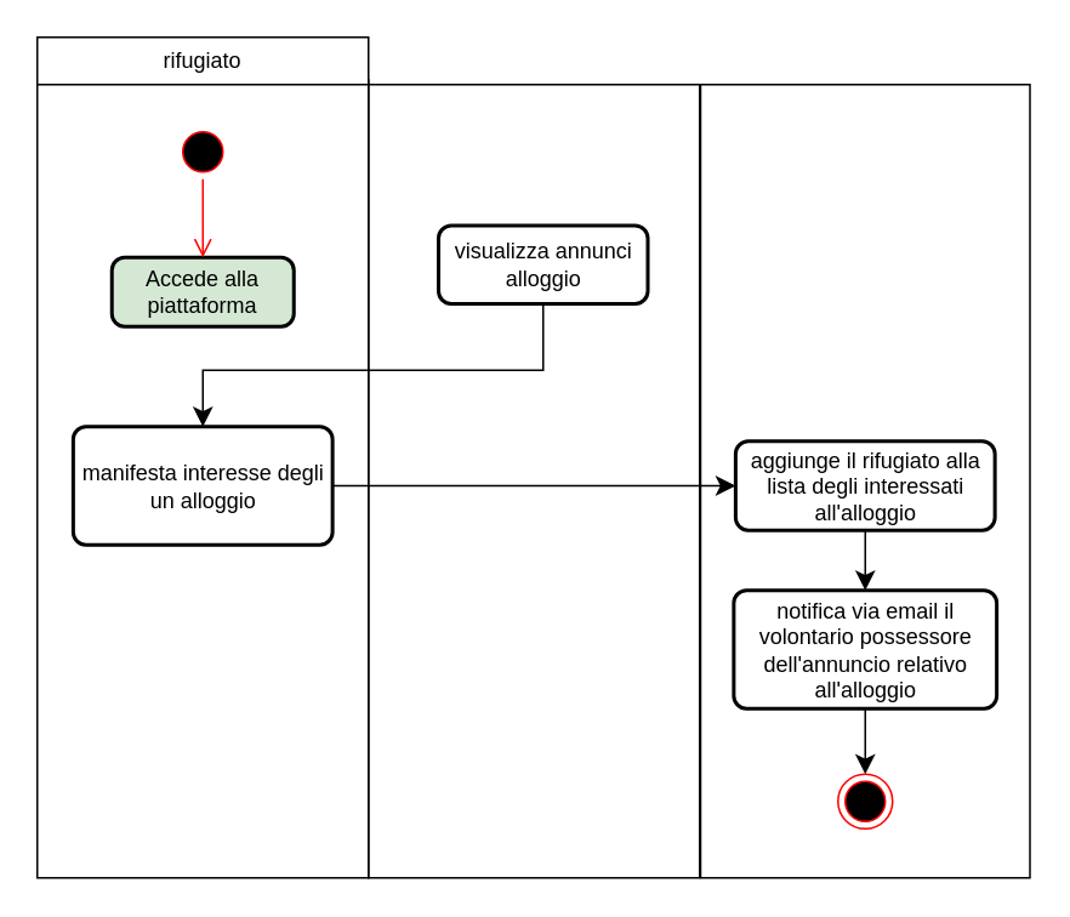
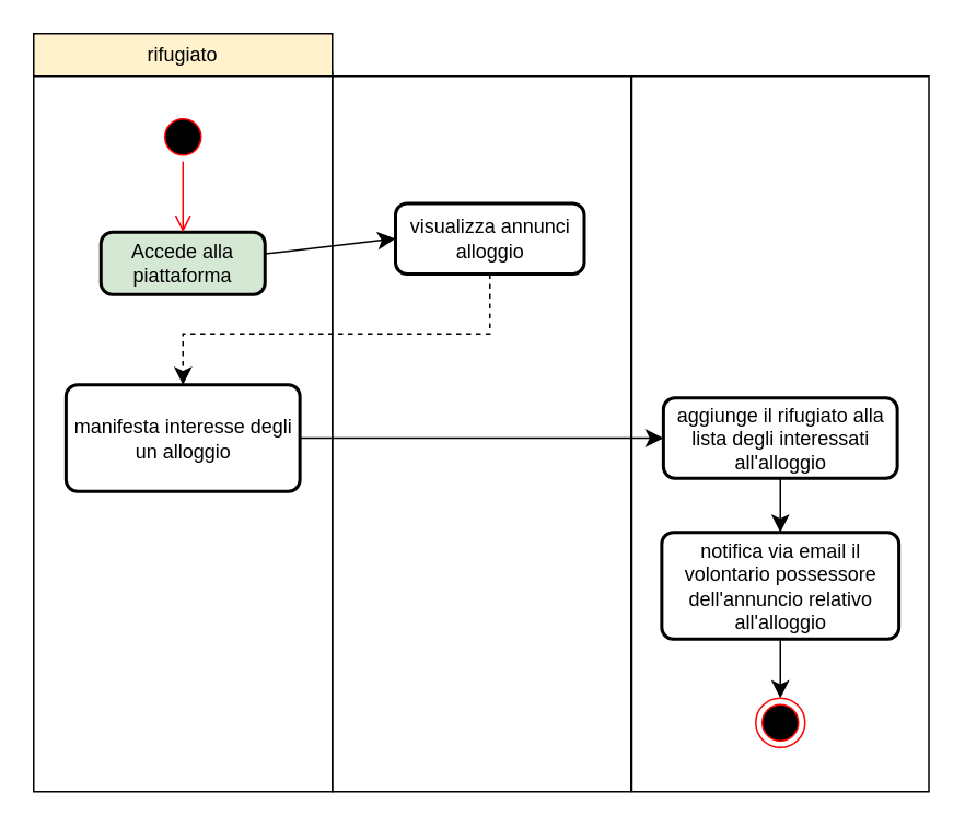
- <mxCell id="5" value="rifugiato" style="rounded=0;whiteSpace=wrap;html=1;" vertex="1" parent="1"><mxGeometry x="20" y="20" width="182" height="26" as="geometry" /></mxCell>
+ <mxCell id="5" value="rifugiato" style="rounded=0;whiteSpace=wrap;html=1;fillColor=#fff2cc;" vertex="1" parent="1"><mxGeometry x="20" y="20" width="182" height="26" as="geometry" /></mxCell>
+ <mxCell id="6" style="edgeStyle=none;curved=1;rounded=0;orthogonalLoop=1;jettySize=auto;html=1;entryX=0;entryY=0.5;entryDx=0;entryDy=0;fontSize=12;startSize=8;endSize=8;" edge="1" parent="1" source="7" target="10"><mxGeometry relative="1" as="geometry" /></mxCell>
- <mxCell id="15" value="" style="edgeStyle=elbowEdgeStyle;elbow=vertical;endArrow=classic;html=1;curved=0;rounded=0;endSize=8;startSize=8;fontSize=12;exitX=0.5;exitY=1;exitDx=0;exitDy=0;entryX=0.5;entryY=0;entryDx=0;entryDy=0;" edge="1" parent="1" source="10" target="12"><mxGeometry width="50" height="50" relative="1" as="geometry"><mxPoint x="266" y="309" as="sourcePoint" /><mxPoint x="316" y="259" as="targetPoint" /><Array as="points"><mxPoint x="193" y="203" /></Array></mxGeometry></mxCell>
+ <mxCell id="15" value="" style="edgeStyle=elbowEdgeStyle;elbow=vertical;endArrow=classic;html=1;curved=0;rounded=0;endSize=8;startSize=8;fontSize=12;exitX=0.5;exitY=1;exitDx=0;exitDy=0;entryX=0.5;entryY=0;entryDx=0;entryDy=0;dashed=1;" edge="1" parent="1" source="10" target="12"><mxGeometry width="50" height="50" relative="1" as="geometry"><mxPoint x="266" y="309" as="sourcePoint" /><mxPoint x="316" y="259" as="targetPoint" /><Array as="points"><mxPoint x="193" y="203" /></Array></mxGeometry></mxCell>
